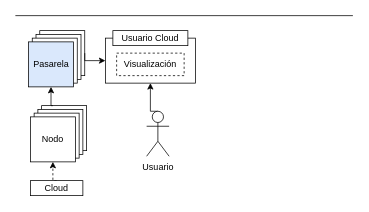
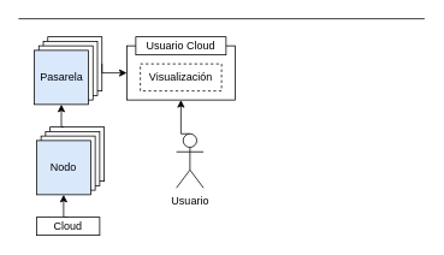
- <mxCell id="8" value="Nodo" style="whiteSpace=wrap;html=1;aspect=fixed;" vertex="1" parent="4"><mxGeometry y="15" width="60" height="60" as="geometry" /></mxCell>
+ <mxCell id="8" value="Nodo" style="whiteSpace=wrap;html=1;aspect=fixed;fillColor=#dae8fc;" vertex="1" parent="4"><mxGeometry y="15" width="60" height="60" as="geometry" /></mxCell>
- <mxCell id="2" style="edgeStyle=orthogonalEdgeStyle;rounded=0;orthogonalLoop=1;jettySize=auto;html=1;exitX=0.5;exitY=0;exitDx=0;exitDy=0;entryX=0.5;entryY=1;entryDx=0;entryDy=0;dashed=1;" edge="1" parent="1" source="3" target="8"><mxGeometry relative="1" as="geometry" /></mxCell>
+ <mxCell id="2" style="edgeStyle=orthogonalEdgeStyle;rounded=0;orthogonalLoop=1;jettySize=auto;html=1;exitX=0.5;exitY=0;exitDx=0;exitDy=0;entryX=0.5;entryY=1;entryDx=0;entryDy=0;" edge="1" parent="1" source="3" target="8"><mxGeometry relative="1" as="geometry" /></mxCell>
